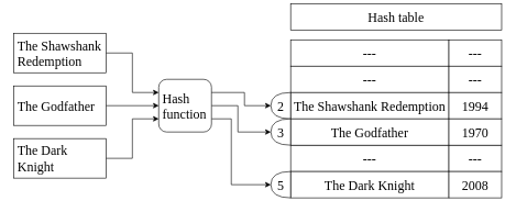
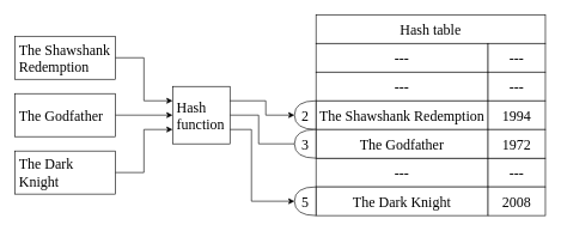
- <mxCell id="11" value="Hash table" style="rounded=0;whiteSpace=wrap;html=1;fontFamily=Garamond;fontSize=20;spacing=6;" parent="1" vertex="1"><mxGeometry x="440" y="5" width="320" height="40" as="geometry" /></mxCell>
+ <mxCell id="11" value="Hash table" style="rounded=0;whiteSpace=wrap;html=1;fontFamily=Garamond;fontSize=20;spacing=6;" parent="1" vertex="1"><mxGeometry x="440" y="20" width="320" height="40" as="geometry" /></mxCell>
- <mxCell id="4" value="Hash&lt;br style=&quot;font-size: 20px;&quot;&gt;&lt;div style=&quot;font-size: 20px;&quot;&gt;&lt;span style=&quot;background-color: initial; font-size: 20px;&quot;&gt;function&lt;/span&gt;&lt;/div&gt;" style="html=1;align=left;spacingTop=0;spacingLeft=0;spacingRight=0;spacingBottom=0;spacing=6;fontSize=20;fontFamily=Garamond;rounded=1;" parent="1" vertex="1"><mxGeometry x="240" y="120" width="80" height="80" as="geometry" /></mxCell>
+ <mxCell id="4" value="Hash&lt;br style=&quot;font-size: 20px;&quot;&gt;&lt;div style=&quot;font-size: 20px;&quot;&gt;&lt;span style=&quot;background-color: initial; font-size: 20px;&quot;&gt;function&lt;/span&gt;&lt;/div&gt;" style="rounded=0;html=1;align=left;spacingTop=0;spacingLeft=0;spacingRight=0;spacingBottom=0;spacing=6;fontSize=20;fontFamily=Garamond;" parent="1" vertex="1"><mxGeometry x="240" y="120" width="80" height="80" as="geometry" /></mxCell>
- <mxCell id="2" style="edgeStyle=orthogonalEdgeStyle;rounded=0;orthogonalLoop=1;jettySize=auto;html=1;exitX=1;exitY=0.5;exitDx=0;exitDy=0;entryX=1;entryY=0.5;entryDx=0;entryDy=0;entryPerimeter=0;spacing=6;fontFamily=Garamond;fontSize=20;" parent="1" source="4" target="26" edge="1"><mxGeometry relative="1" as="geometry"><mxPoint x="400" y="200" as="targetPoint" /><Array as="points"><mxPoint x="360" y="160" /><mxPoint x="360" y="200" /></Array></mxGeometry></mxCell>
+ <mxCell id="2" style="edgeStyle=orthogonalEdgeStyle;rounded=0;orthogonalLoop=1;jettySize=auto;html=1;exitX=1;exitY=0.5;exitDx=0;exitDy=0;entryX=1;entryY=0.5;entryDx=0;entryDy=0;entryPerimeter=0;spacing=6;fontFamily=Garamond;fontSize=20;endArrow=none;" parent="1" source="4" target="26" edge="1"><mxGeometry relative="1" as="geometry"><mxPoint x="400" y="200" as="targetPoint" /><Array as="points"><mxPoint x="360" y="160" /><mxPoint x="360" y="200" /></Array></mxGeometry></mxCell>
- <mxCell id="23" value="1970" style="rounded=0;whiteSpace=wrap;html=1;fontFamily=Garamond;fontSize=20;spacing=6;" parent="1" vertex="1"><mxGeometry x="680" y="180" width="80" height="40" as="geometry" /></mxCell>
+ <mxCell id="23" value="1972" style="rounded=0;whiteSpace=wrap;html=1;fontFamily=Garamond;fontSize=20;spacing=6;" parent="1" vertex="1"><mxGeometry x="680" y="180" width="80" height="40" as="geometry" /></mxCell>
